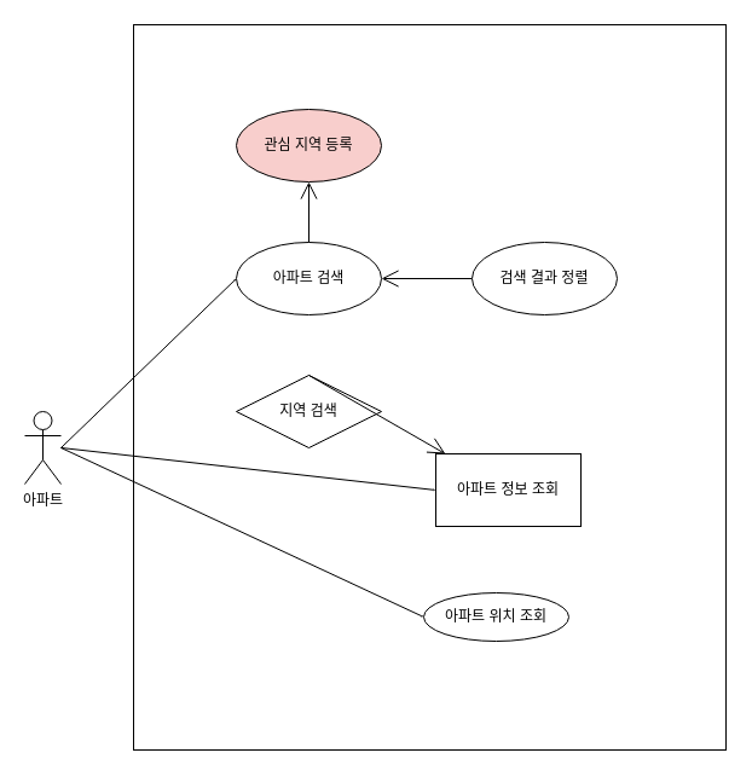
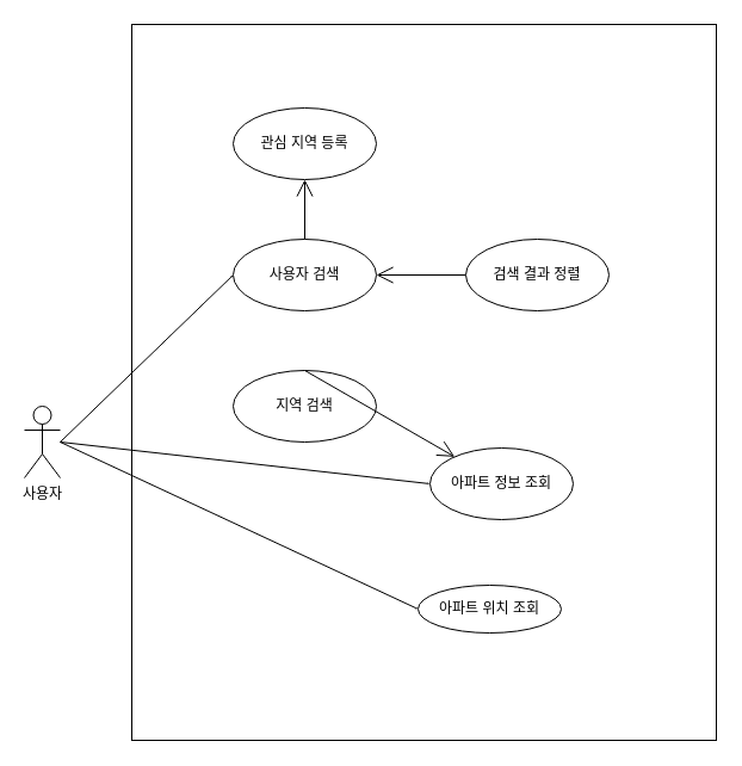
- <mxCell id="11" value="관심 지역 등록" style="ellipse;whiteSpace=wrap;html=1;fillColor=#f8cecc;" vertex="1" parent="1"><mxGeometry x="195" y="90" width="120" height="60" as="geometry" /></mxCell>
+ <mxCell id="11" value="관심 지역 등록" style="ellipse;whiteSpace=wrap;html=1;" vertex="1" parent="1"><mxGeometry x="195" y="90" width="120" height="60" as="geometry" /></mxCell>
- <mxCell id="5" value="아파트 검색" style="ellipse;whiteSpace=wrap;html=1;" vertex="1" parent="1"><mxGeometry x="195" y="200" width="120" height="60" as="geometry" /></mxCell>
+ <mxCell id="5" value="사용자 검색" style="ellipse;whiteSpace=wrap;html=1;" vertex="1" parent="1"><mxGeometry x="195" y="200" width="120" height="60" as="geometry" /></mxCell>
- <mxCell id="6" value="지역 검색" style="rhombus;whiteSpace=wrap;html=1;" vertex="1" parent="1"><mxGeometry x="195" y="310" width="120" height="60" as="geometry" /></mxCell>
+ <mxCell id="6" value="지역 검색" style="ellipse;whiteSpace=wrap;html=1;" vertex="1" parent="1"><mxGeometry x="195" y="310" width="120" height="60" as="geometry" /></mxCell>
- <mxCell id="8" value="아파트 정보 조회" style="whiteSpace=wrap;html=1;rounded=0;" vertex="1" parent="1"><mxGeometry x="360" y="375" width="120" height="60" as="geometry" /></mxCell>
+ <mxCell id="8" value="아파트 정보 조회" style="ellipse;whiteSpace=wrap;html=1;" vertex="1" parent="1"><mxGeometry x="360" y="375" width="120" height="60" as="geometry" /></mxCell>
- <mxCell id="2" value="아파트" style="shape=umlActor;verticalLabelPosition=bottom;verticalAlign=top;html=1;outlineConnect=0;" vertex="1" parent="1"><mxGeometry x="20" y="340" width="30" height="60" as="geometry" /></mxCell>
+ <mxCell id="2" value="사용자" style="shape=umlActor;verticalLabelPosition=bottom;verticalAlign=top;html=1;outlineConnect=0;" vertex="1" parent="1"><mxGeometry x="20" y="340" width="30" height="60" as="geometry" /></mxCell>
